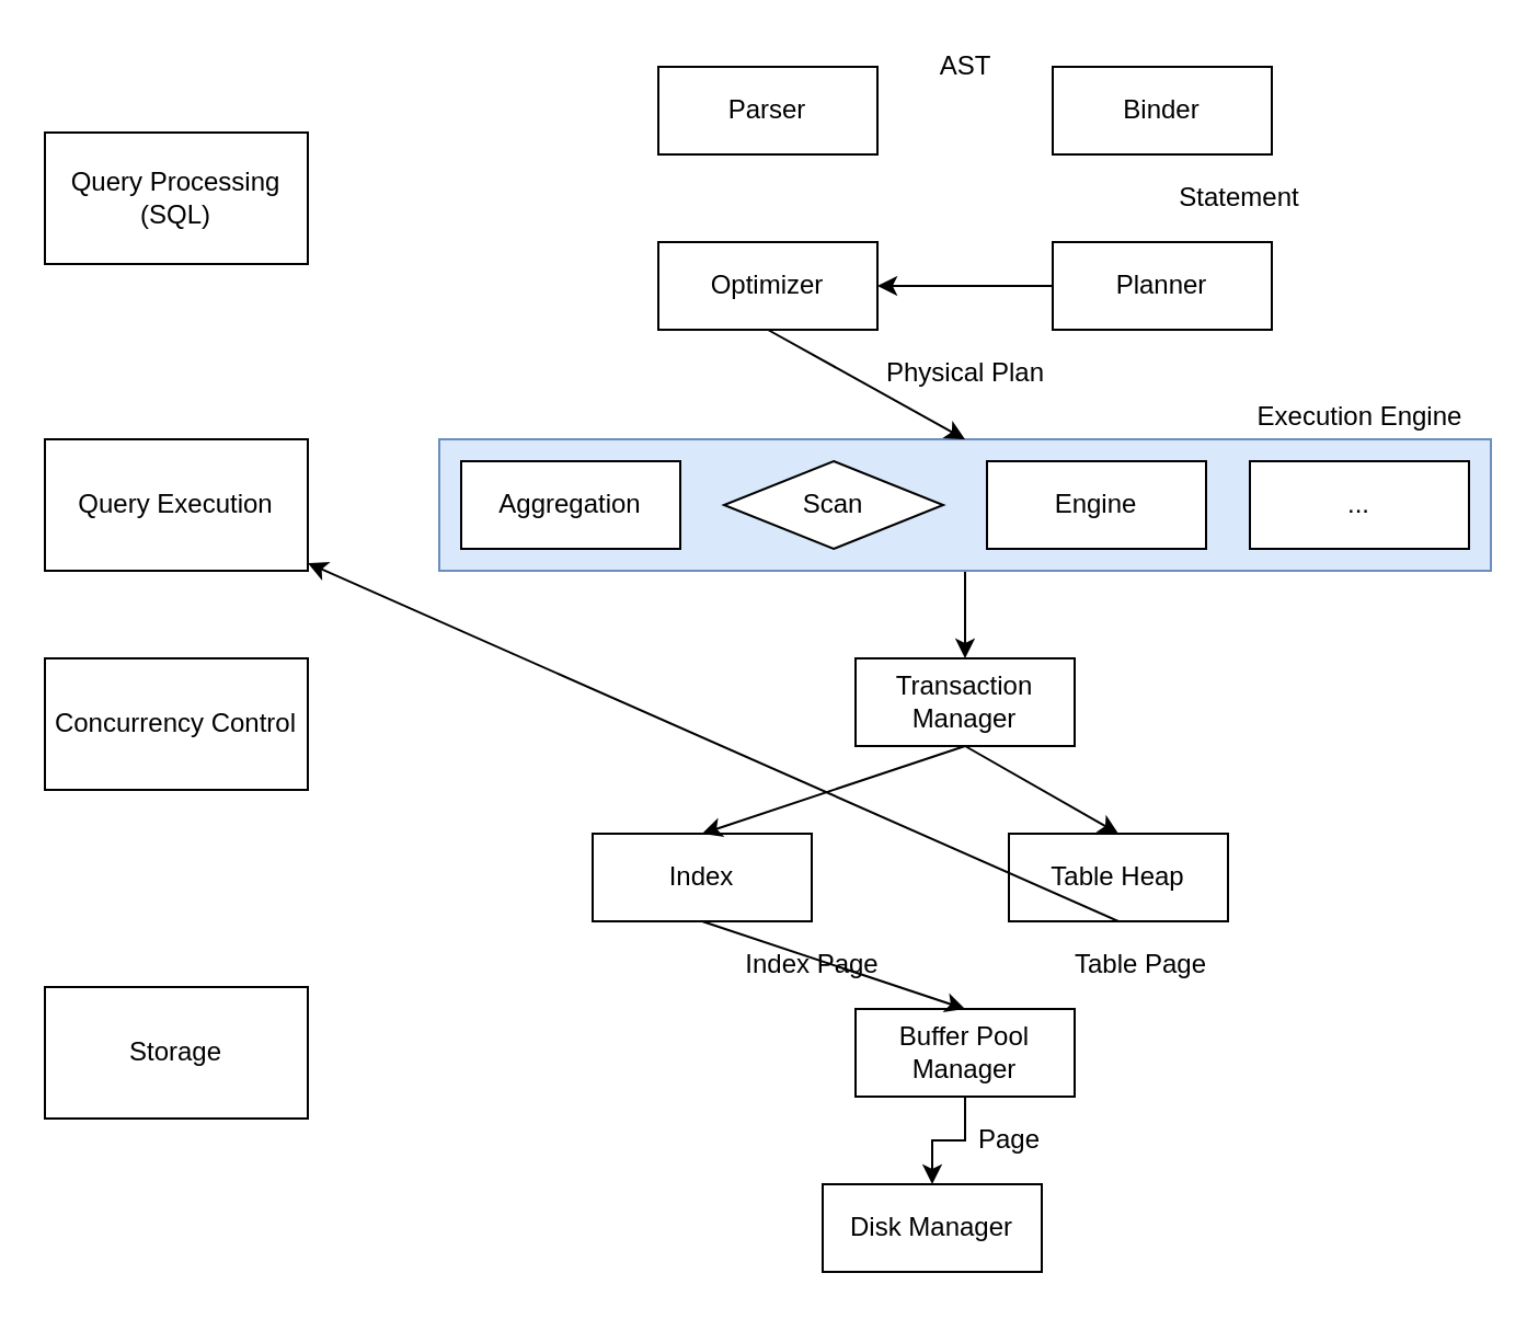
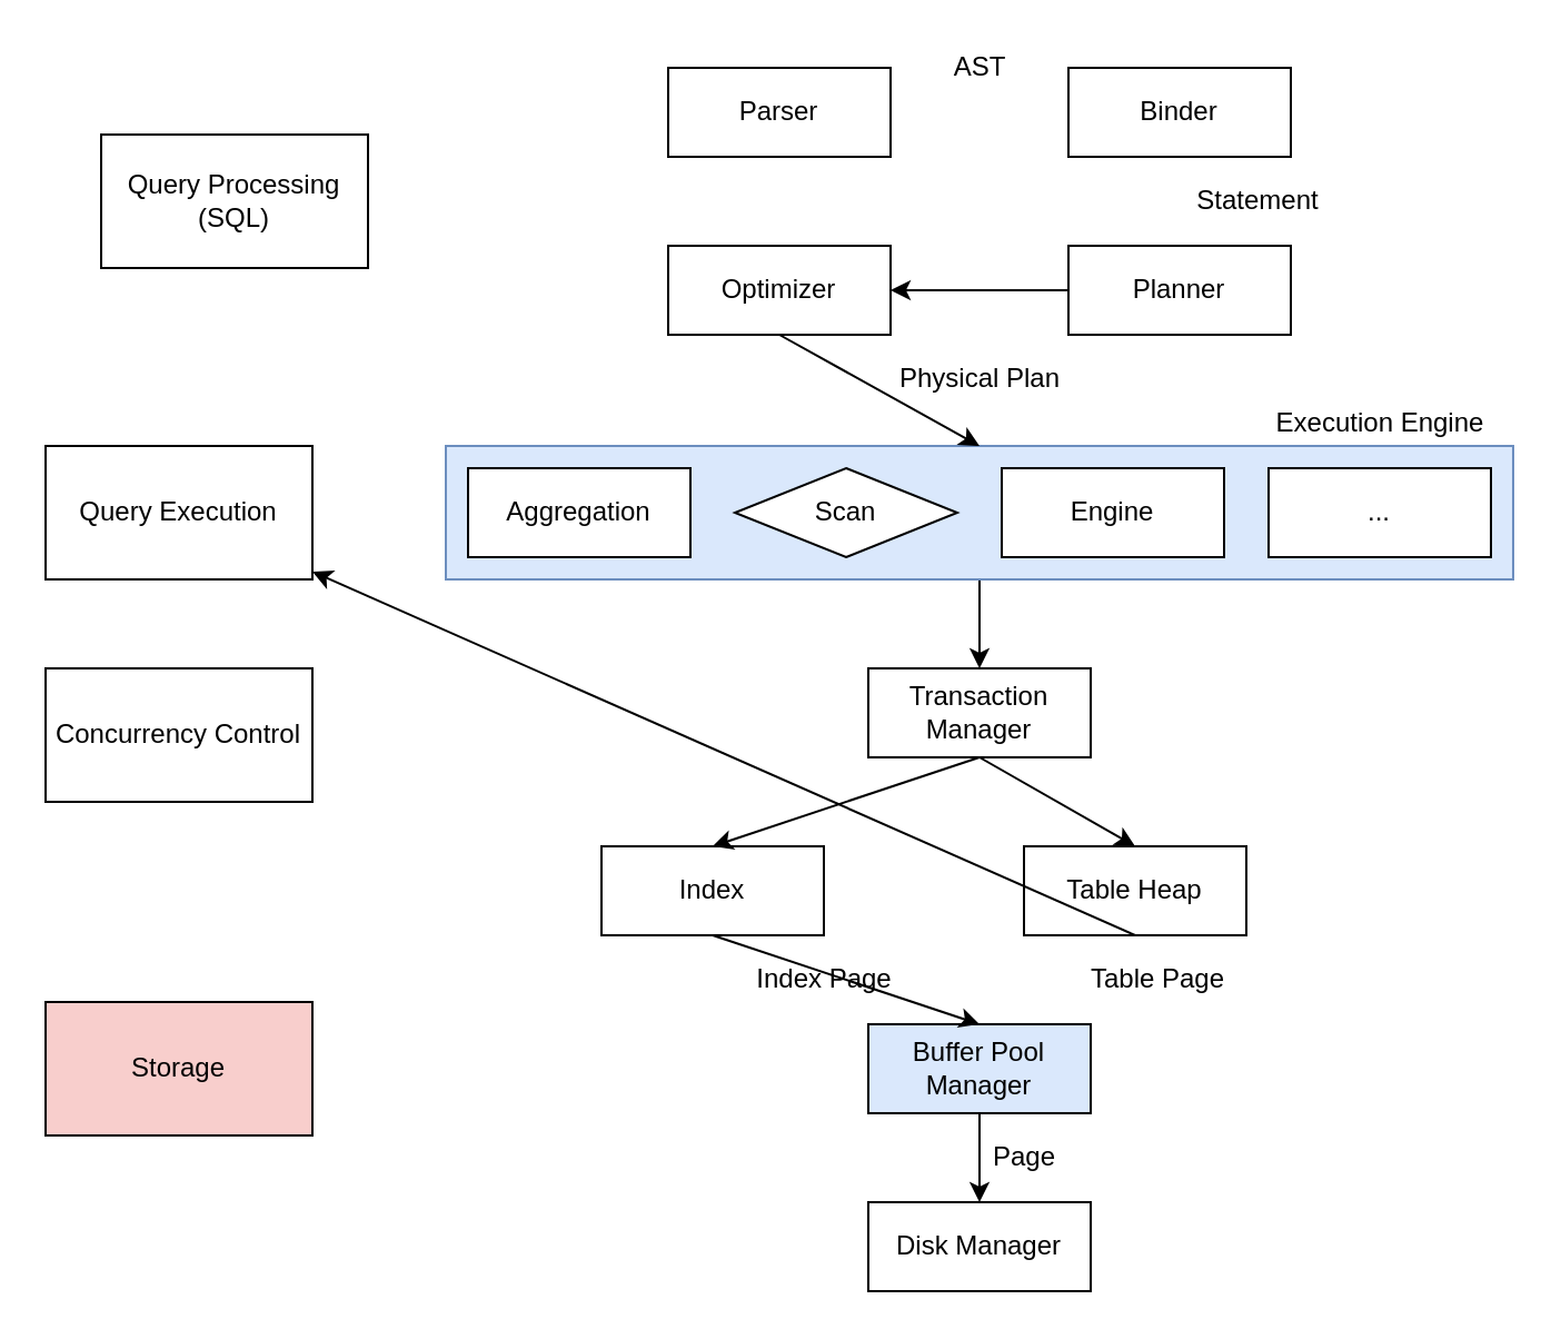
- <mxCell id="18" value="Query Processing (SQL)" style="rounded=0;whiteSpace=wrap;html=1;" vertex="1" parent="1"><mxGeometry x="20" y="60" width="120" height="60" as="geometry" /></mxCell>
+ <mxCell id="18" value="Query Processing (SQL)" style="rounded=0;whiteSpace=wrap;html=1;" vertex="1" parent="1"><mxGeometry x="45" y="60" width="120" height="60" as="geometry" /></mxCell>
- <mxCell id="34" value="Storage" style="rounded=0;whiteSpace=wrap;html=1;" vertex="1" parent="1"><mxGeometry x="20" y="450" width="120" height="60" as="geometry" /></mxCell>
+ <mxCell id="34" value="Storage" style="rounded=0;whiteSpace=wrap;html=1;fillColor=#f8cecc;" vertex="1" parent="1"><mxGeometry x="20" y="450" width="120" height="60" as="geometry" /></mxCell>
- <mxCell id="24" value="Buffer Pool Manager" style="rounded=0;whiteSpace=wrap;html=1;" vertex="1" parent="1"><mxGeometry x="390" y="460" width="100" height="40" as="geometry" /></mxCell>
+ <mxCell id="24" value="Buffer Pool Manager" style="rounded=0;whiteSpace=wrap;html=1;fillColor=#dae8fc;" vertex="1" parent="1"><mxGeometry x="390" y="460" width="100" height="40" as="geometry" /></mxCell>
- <mxCell id="25" value="Disk Manager" style="rounded=0;whiteSpace=wrap;html=1;" vertex="1" parent="1"><mxGeometry x="375" y="540" width="100" height="40" as="geometry" /></mxCell>
+ <mxCell id="25" value="Disk Manager" style="rounded=0;whiteSpace=wrap;html=1;" vertex="1" parent="1"><mxGeometry x="390" y="540" width="100" height="40" as="geometry" /></mxCell>
